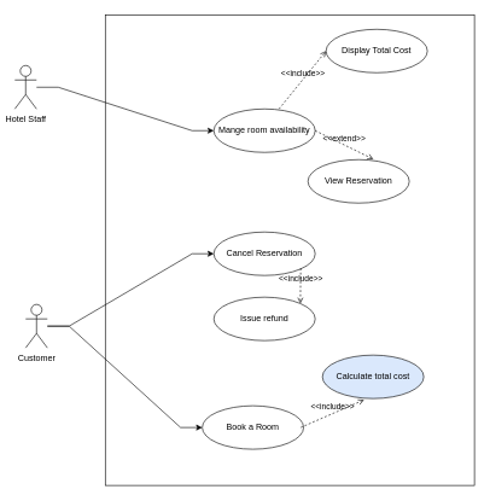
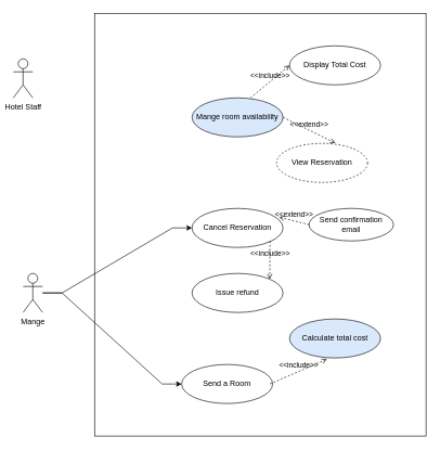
- <mxCell id="17" value="Display Total Cost" style="ellipse;whiteSpace=wrap;html=1;" vertex="1" parent="1"><mxGeometry x="450" y="40" width="140" height="60" as="geometry" /></mxCell>
+ <mxCell id="17" value="Display Total Cost" style="ellipse;whiteSpace=wrap;html=1;" vertex="1" parent="1"><mxGeometry x="445" y="70" width="140" height="60" as="geometry" /></mxCell>
- <mxCell id="20" style="edgeStyle=entityRelationEdgeStyle;rounded=0;orthogonalLoop=1;jettySize=auto;html=1;entryX=0;entryY=0.5;entryDx=0;entryDy=0;" edge="1" parent="1" source="19" target="3"><mxGeometry relative="1" as="geometry" /></mxCell>
- <mxCell id="3" value="Mange room availability" style="ellipse;whiteSpace=wrap;html=1;" vertex="1" parent="1"><mxGeometry x="295" y="150" width="140" height="60" as="geometry" /></mxCell>
+ <mxCell id="3" value="Mange room availability" style="ellipse;whiteSpace=wrap;html=1;fillColor=#dae8fc;" vertex="1" parent="1"><mxGeometry x="295" y="150" width="140" height="60" as="geometry" /></mxCell>
- <mxCell id="4" value="View Reservation" style="ellipse;whiteSpace=wrap;html=1;" vertex="1" parent="1"><mxGeometry x="425" y="220" width="140" height="60" as="geometry" /></mxCell>
+ <mxCell id="4" value="View Reservation" style="ellipse;whiteSpace=wrap;html=1;dashed=1;" vertex="1" parent="1"><mxGeometry x="425" y="220" width="140" height="60" as="geometry" /></mxCell>
+ <mxCell id="11" value="&amp;lt;&amp;lt;extend&amp;gt;&amp;gt;" style="html=1;verticalAlign=bottom;labelBackgroundColor=none;endArrow=open;endFill=0;dashed=1;rounded=0;entryX=0.957;entryY=0.223;entryDx=0;entryDy=0;entryPerimeter=0;exitX=0;exitY=0.5;exitDx=0;exitDy=0;" edge="1" parent="1" source="7" target="5"><mxGeometry x="-0.008" width="160" relative="1" as="geometry"><mxPoint x="435" y="340" as="sourcePoint" /><mxPoint x="595" y="340" as="targetPoint" /><mxPoint as="offset" /></mxGeometry></mxCell>
+ <mxCell id="7" value="Send confirmation email" style="ellipse;whiteSpace=wrap;html=1;" vertex="1" parent="1"><mxGeometry x="475" y="320" width="130" height="50" as="geometry" /></mxCell>
- <mxCell id="8" value="Issue refund" style="ellipse;whiteSpace=wrap;html=1;" vertex="1" parent="1"><mxGeometry x="295" y="410" width="140" height="60" as="geometry" /></mxCell>
+ <mxCell id="8" value="Issue refund" style="ellipse;whiteSpace=wrap;html=1;" vertex="1" parent="1"><mxGeometry x="295" y="420" width="140" height="60" as="geometry" /></mxCell>
- <mxCell id="14" value="Customer" style="shape=umlActor;verticalLabelPosition=bottom;verticalAlign=top;html=1;outlineConnect=0;" vertex="1" parent="1"><mxGeometry x="35" y="420" width="30" height="60" as="geometry" /></mxCell>
+ <mxCell id="14" value="Mange" style="shape=umlActor;verticalLabelPosition=bottom;verticalAlign=top;html=1;outlineConnect=0;" vertex="1" parent="1"><mxGeometry x="35" y="420" width="30" height="60" as="geometry" /></mxCell>
- <mxCell id="6" value="Book a Room" style="ellipse;whiteSpace=wrap;html=1;" vertex="1" parent="1"><mxGeometry x="279" y="560" width="140" height="60" as="geometry" /></mxCell>
+ <mxCell id="6" value="Send a Room" style="ellipse;whiteSpace=wrap;html=1;" vertex="1" parent="1"><mxGeometry x="279" y="560" width="140" height="60" as="geometry" /></mxCell>
